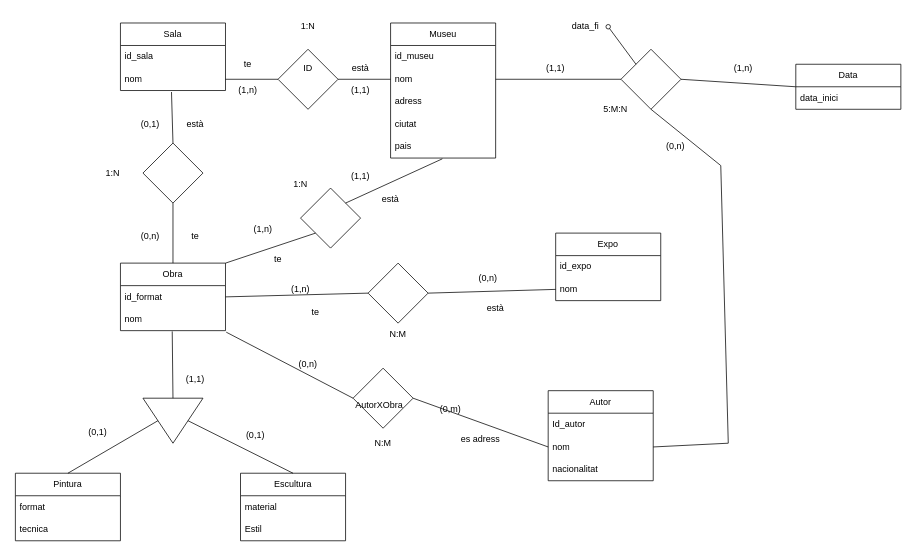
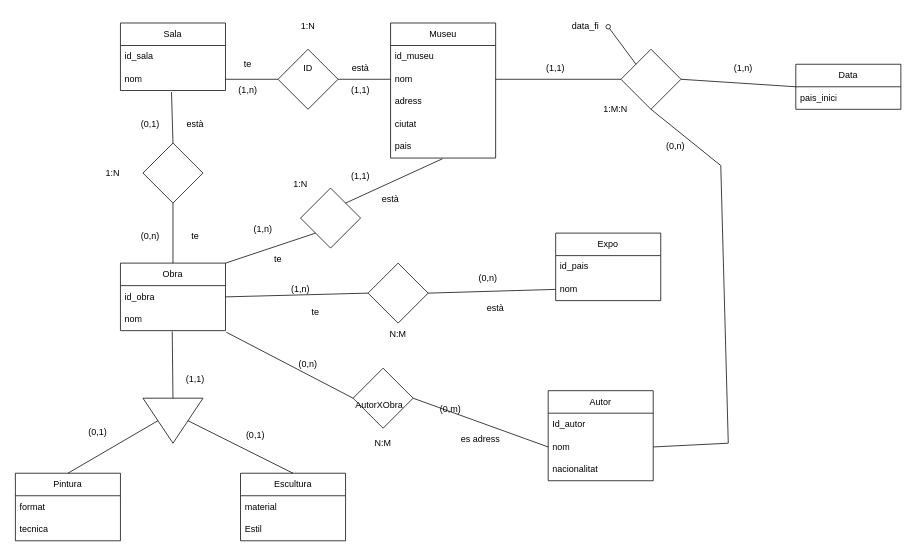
- <mxCell id="29" value="data_inici" style="text;strokeColor=none;fillColor=none;align=left;verticalAlign=middle;spacingLeft=4;spacingRight=4;overflow=hidden;points=[[0,0.5],[1,0.5]];portConstraint=eastwest;rotatable=0;whiteSpace=wrap;html=1;" parent="28" vertex="1"><mxGeometry y="30" width="140" height="30" as="geometry" /></mxCell>
+ <mxCell id="29" value="pais_inici" style="text;strokeColor=none;fillColor=none;align=left;verticalAlign=middle;spacingLeft=4;spacingRight=4;overflow=hidden;points=[[0,0.5],[1,0.5]];portConstraint=eastwest;rotatable=0;whiteSpace=wrap;html=1;" parent="28" vertex="1"><mxGeometry y="30" width="140" height="30" as="geometry" /></mxCell>
- <mxCell id="86" value="5:M:N" style="text;html=1;align=center;verticalAlign=middle;whiteSpace=wrap;rounded=0;" vertex="1" parent="1"><mxGeometry x="790" y="130" width="60" height="30" as="geometry" /></mxCell>
+ <mxCell id="86" value="1:M:N" style="text;html=1;align=center;verticalAlign=middle;whiteSpace=wrap;rounded=0;" vertex="1" parent="1"><mxGeometry x="790" y="130" width="60" height="30" as="geometry" /></mxCell>
- <mxCell id="22" value="id_expo" style="text;strokeColor=none;fillColor=none;align=left;verticalAlign=middle;spacingLeft=4;spacingRight=4;overflow=hidden;points=[[0,0.5],[1,0.5]];portConstraint=eastwest;rotatable=0;whiteSpace=wrap;html=1;" parent="21" vertex="1"><mxGeometry y="30" width="140" height="30" as="geometry" /></mxCell>
+ <mxCell id="22" value="id_pais" style="text;strokeColor=none;fillColor=none;align=left;verticalAlign=middle;spacingLeft=4;spacingRight=4;overflow=hidden;points=[[0,0.5],[1,0.5]];portConstraint=eastwest;rotatable=0;whiteSpace=wrap;html=1;" parent="21" vertex="1"><mxGeometry y="30" width="140" height="30" as="geometry" /></mxCell>
- <mxCell id="12" value="id_format" style="text;strokeColor=none;fillColor=none;align=left;verticalAlign=middle;spacingLeft=4;spacingRight=4;overflow=hidden;points=[[0,0.5],[1,0.5]];portConstraint=eastwest;rotatable=0;whiteSpace=wrap;html=1;" parent="11" vertex="1"><mxGeometry y="30" width="140" height="30" as="geometry" /></mxCell>
+ <mxCell id="12" value="id_obra" style="text;strokeColor=none;fillColor=none;align=left;verticalAlign=middle;spacingLeft=4;spacingRight=4;overflow=hidden;points=[[0,0.5],[1,0.5]];portConstraint=eastwest;rotatable=0;whiteSpace=wrap;html=1;" parent="11" vertex="1"><mxGeometry y="30" width="140" height="30" as="geometry" /></mxCell>
